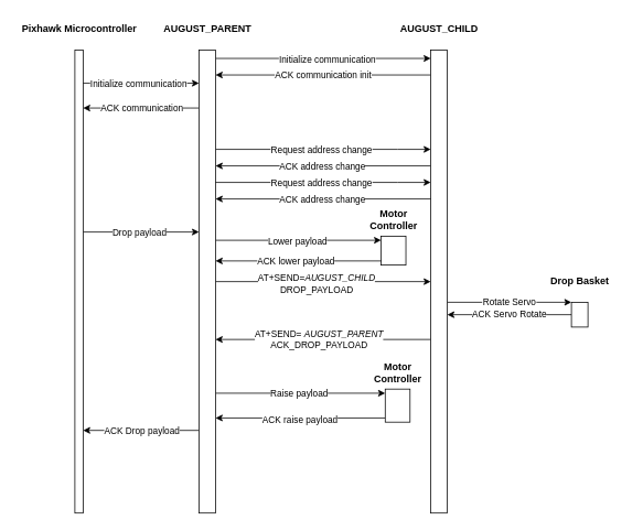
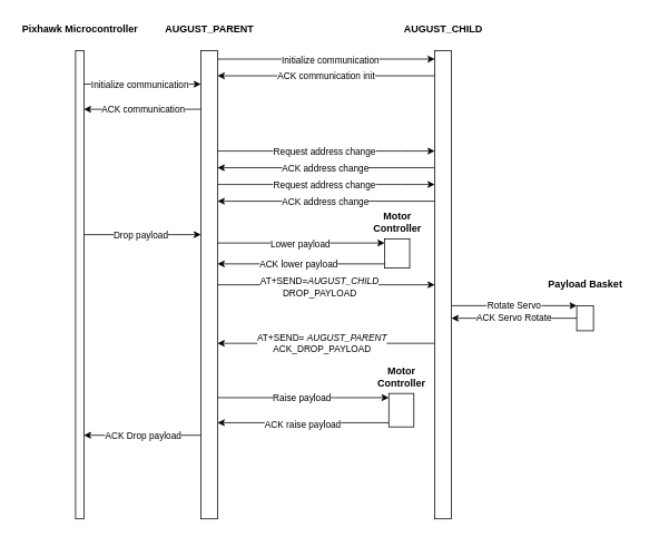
- <mxCell id="42" value="Drop Basket" style="text;html=1;align=center;verticalAlign=middle;resizable=0;points=[];autosize=1;strokeColor=none;fillColor=none;fontStyle=1" parent="1" vertex="1"><mxGeometry x="645" y="325" width="110" height="30" as="geometry" /></mxCell>
+ <mxCell id="42" value="Payload Basket" style="text;html=1;align=center;verticalAlign=middle;resizable=0;points=[];autosize=1;strokeColor=none;fillColor=none;fontStyle=1" parent="1" vertex="1"><mxGeometry x="645" y="325" width="110" height="30" as="geometry" /></mxCell>
